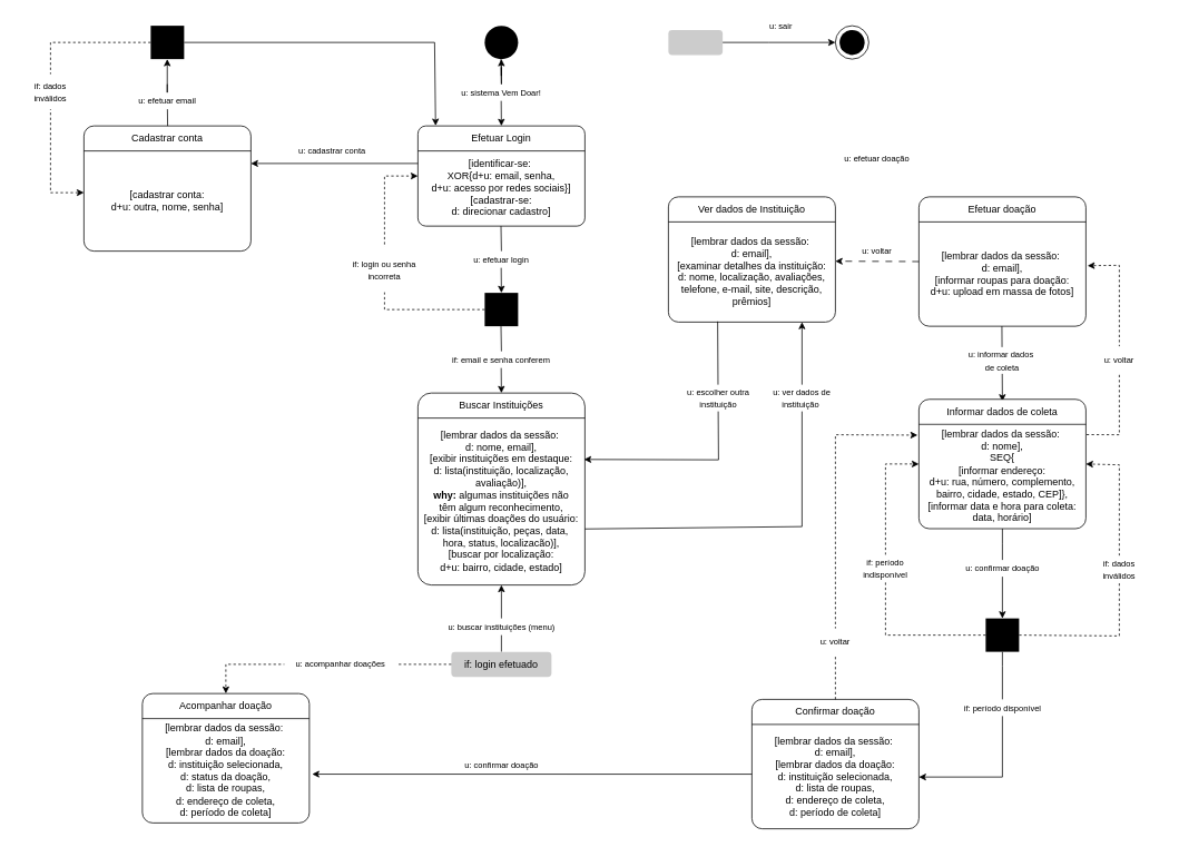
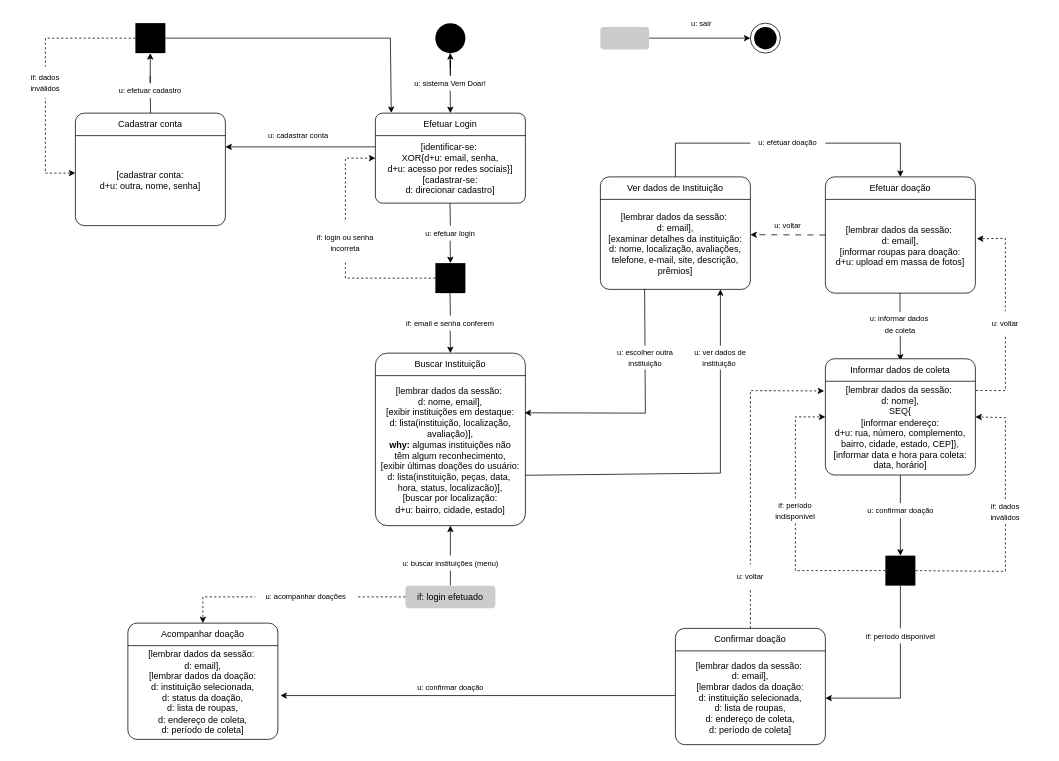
- <mxCell id="63" value="&lt;font style=&quot;font-size: 10px;&quot;&gt;u: efetuar email&lt;/font&gt;" style="text;html=1;align=center;verticalAlign=middle;whiteSpace=wrap;rounded=0;" parent="1" vertex="1"><mxGeometry x="140" y="110" width="120" height="20" as="geometry" /></mxCell>
+ <mxCell id="63" value="&lt;font style=&quot;font-size: 10px;&quot;&gt;u: efetuar cadastro&lt;/font&gt;" style="text;html=1;align=center;verticalAlign=middle;whiteSpace=wrap;rounded=0;" parent="1" vertex="1"><mxGeometry x="140" y="110" width="120" height="20" as="geometry" /></mxCell>
+ <mxCell id="40" value="" style="endArrow=classic;html=1;rounded=0;exitX=0.5;exitY=0;exitDx=0;exitDy=0;entryX=0.5;entryY=0;entryDx=0;entryDy=0;" parent="1" source="25" target="38" edge="1"><mxGeometry width="50" height="50" relative="1" as="geometry"><mxPoint x="930" y="185" as="sourcePoint" /><mxPoint x="1200" y="190" as="targetPoint" /><Array as="points"><mxPoint x="900" y="190" /><mxPoint x="1200" y="190" /></Array></mxGeometry></mxCell>
- <mxCell id="21" value="Buscar Instituições" style="text;html=1;align=center;verticalAlign=middle;whiteSpace=wrap;rounded=0;" parent="1" vertex="1"><mxGeometry y="470" width="200" height="30" as="geometry" x="500" /></mxCell>
+ <mxCell id="21" value="Buscar Instituição" style="text;html=1;align=center;verticalAlign=middle;whiteSpace=wrap;rounded=0;" parent="1" vertex="1"><mxGeometry y="470" width="200" height="30" as="geometry" x="500" /></mxCell>
